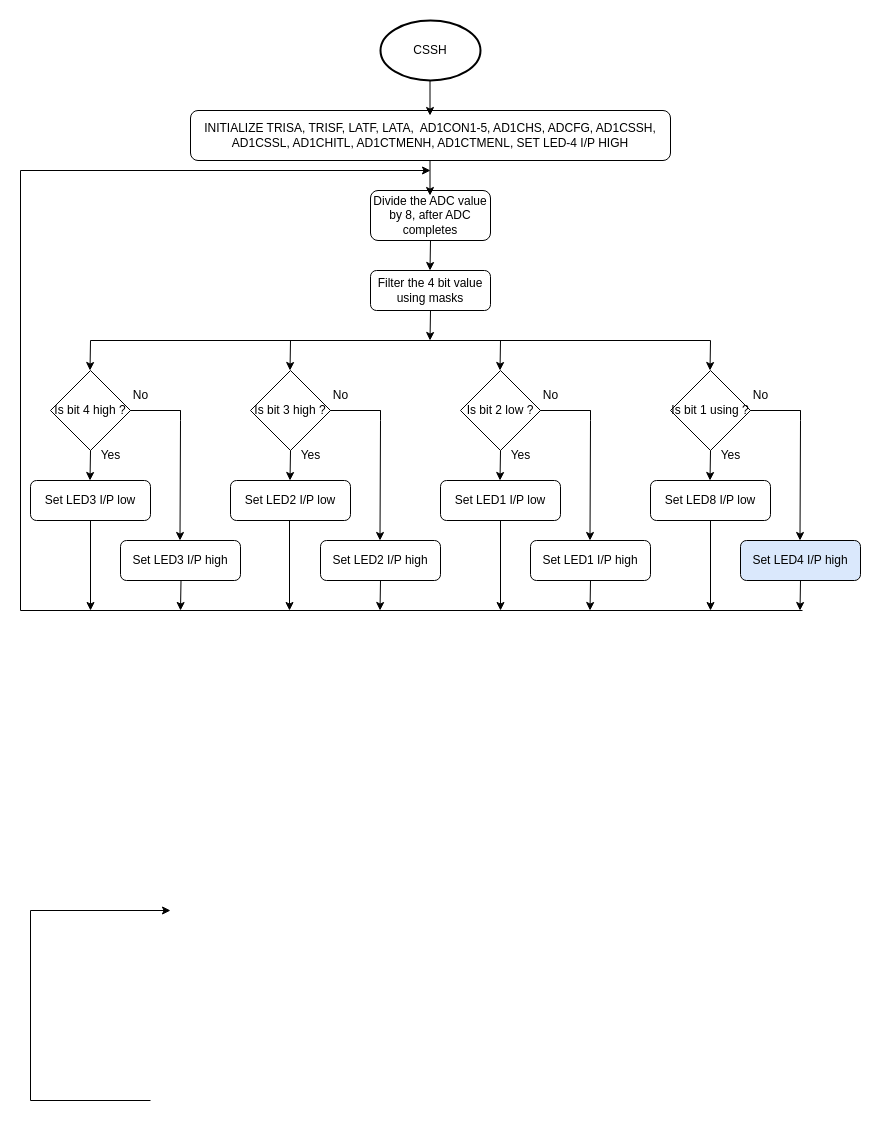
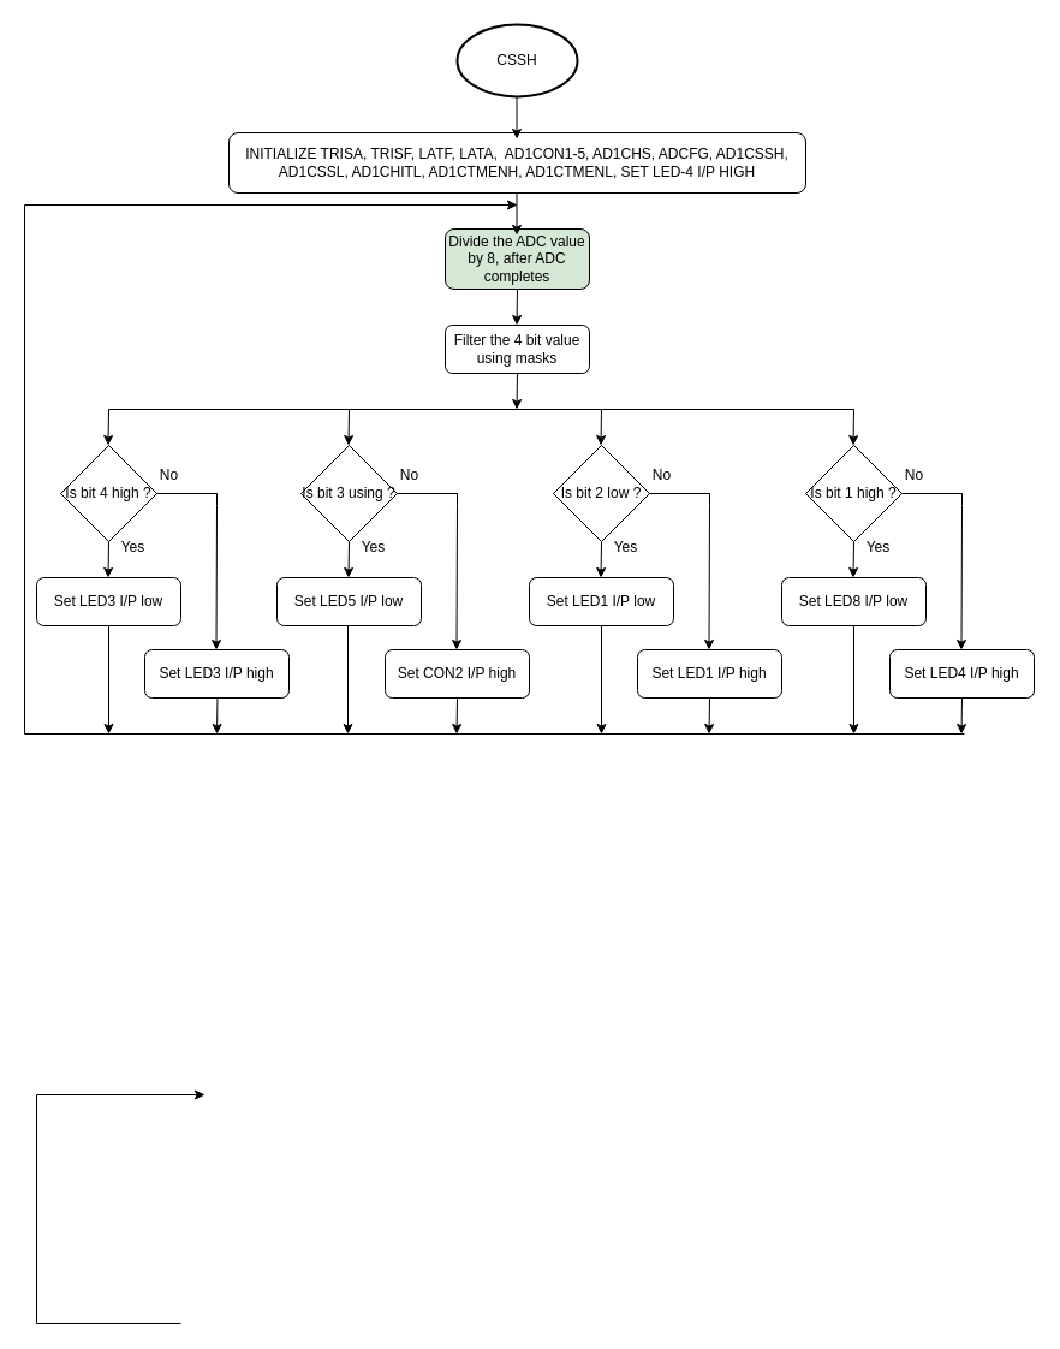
- <mxCell id="5" value="Divide the ADC value by 8, after ADC completes" style="rounded=1;whiteSpace=wrap;html=1;fontSize=12;glass=0;strokeWidth=1;shadow=0;" parent="1" vertex="1"><mxGeometry x="370" y="190" width="120" height="50" as="geometry" /></mxCell>
+ <mxCell id="5" value="Divide the ADC value by 8, after ADC completes" style="rounded=1;whiteSpace=wrap;html=1;fontSize=12;glass=0;strokeWidth=1;shadow=0;fillColor=#d5e8d4;" parent="1" vertex="1"><mxGeometry x="370" y="190" width="120" height="50" as="geometry" /></mxCell>
- <mxCell id="18" value="Is bit 3 high ?" style="rhombus;whiteSpace=wrap;html=1;" parent="1" vertex="1"><mxGeometry x="250" y="370" width="80" height="80" as="geometry" /></mxCell>
+ <mxCell id="18" value="Is bit 3 using ?" style="rhombus;whiteSpace=wrap;html=1;" parent="1" vertex="1"><mxGeometry x="250" y="370" width="80" height="80" as="geometry" /></mxCell>
- <mxCell id="28" value="Is bit 1 using ?" style="rhombus;whiteSpace=wrap;html=1;" parent="1" vertex="1"><mxGeometry x="670" y="370" width="80" height="80" as="geometry" /></mxCell>
+ <mxCell id="28" value="Is bit 1 high ?" style="rhombus;whiteSpace=wrap;html=1;" parent="1" vertex="1"><mxGeometry x="670" y="370" width="80" height="80" as="geometry" /></mxCell>
- <mxCell id="17" value="Set LED2 I/P low" style="rounded=1;whiteSpace=wrap;html=1;fontSize=12;glass=0;strokeWidth=1;shadow=0;" parent="1" vertex="1"><mxGeometry x="230" y="480" width="120" height="40" as="geometry" /></mxCell>
+ <mxCell id="17" value="Set LED5 I/P low" style="rounded=1;whiteSpace=wrap;html=1;fontSize=12;glass=0;strokeWidth=1;shadow=0;" parent="1" vertex="1"><mxGeometry x="230" y="480" width="120" height="40" as="geometry" /></mxCell>
- <mxCell id="21" value="Set LED2 I/P high" style="rounded=1;whiteSpace=wrap;html=1;fontSize=12;glass=0;strokeWidth=1;shadow=0;" parent="1" vertex="1"><mxGeometry x="320" y="540" width="120" height="40" as="geometry" /></mxCell>
+ <mxCell id="21" value="Set CON2 I/P high" style="rounded=1;whiteSpace=wrap;html=1;fontSize=12;glass=0;strokeWidth=1;shadow=0;" parent="1" vertex="1"><mxGeometry x="320" y="540" width="120" height="40" as="geometry" /></mxCell>
- <mxCell id="31" value="Set LED4 I/P high" style="rounded=1;whiteSpace=wrap;html=1;fontSize=12;glass=0;strokeWidth=1;shadow=0;fillColor=#dae8fc;" parent="1" vertex="1"><mxGeometry x="740" y="540" width="120" height="40" as="geometry" /></mxCell>
+ <mxCell id="31" value="Set LED4 I/P high" style="rounded=1;whiteSpace=wrap;html=1;fontSize=12;glass=0;strokeWidth=1;shadow=0;" parent="1" vertex="1"><mxGeometry x="740" y="540" width="120" height="40" as="geometry" /></mxCell>
